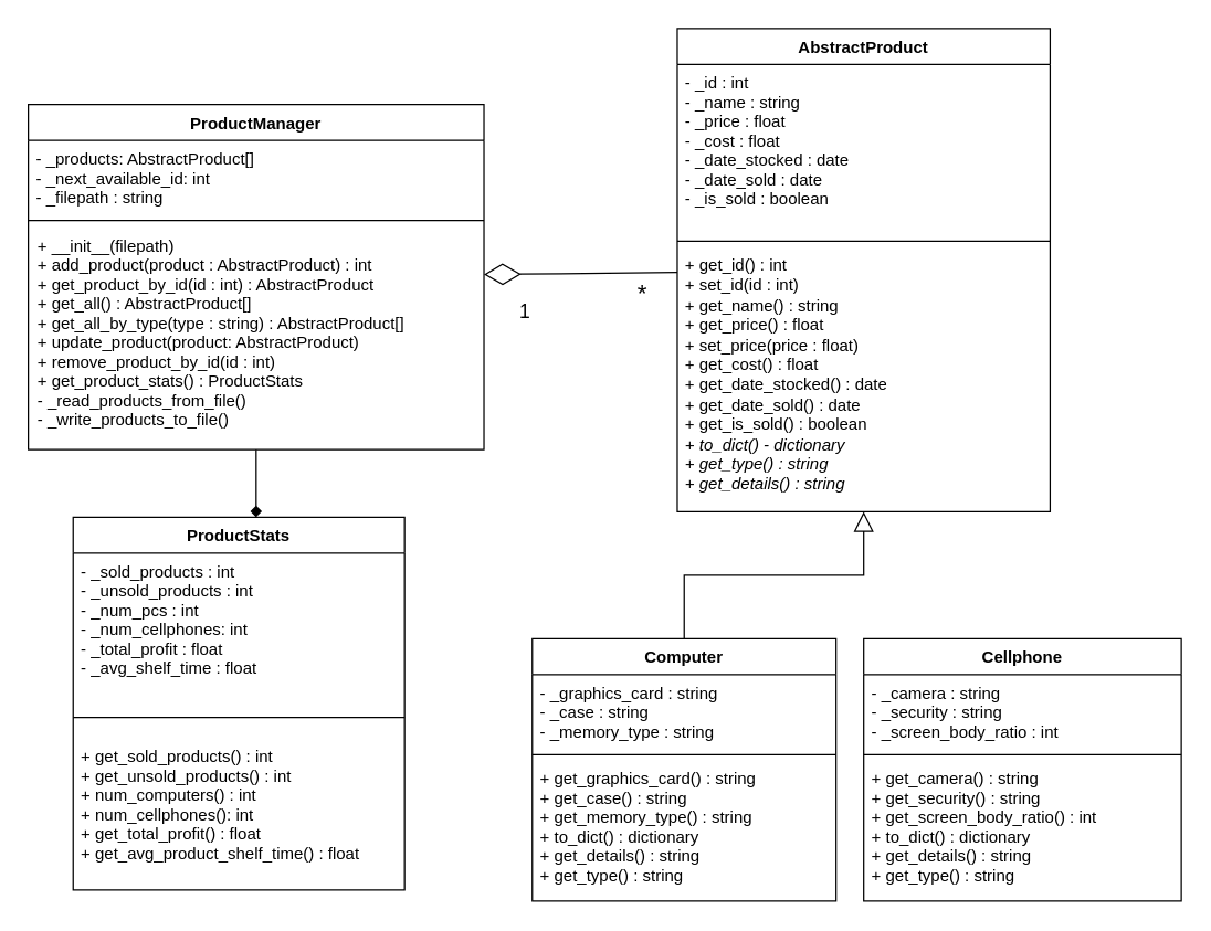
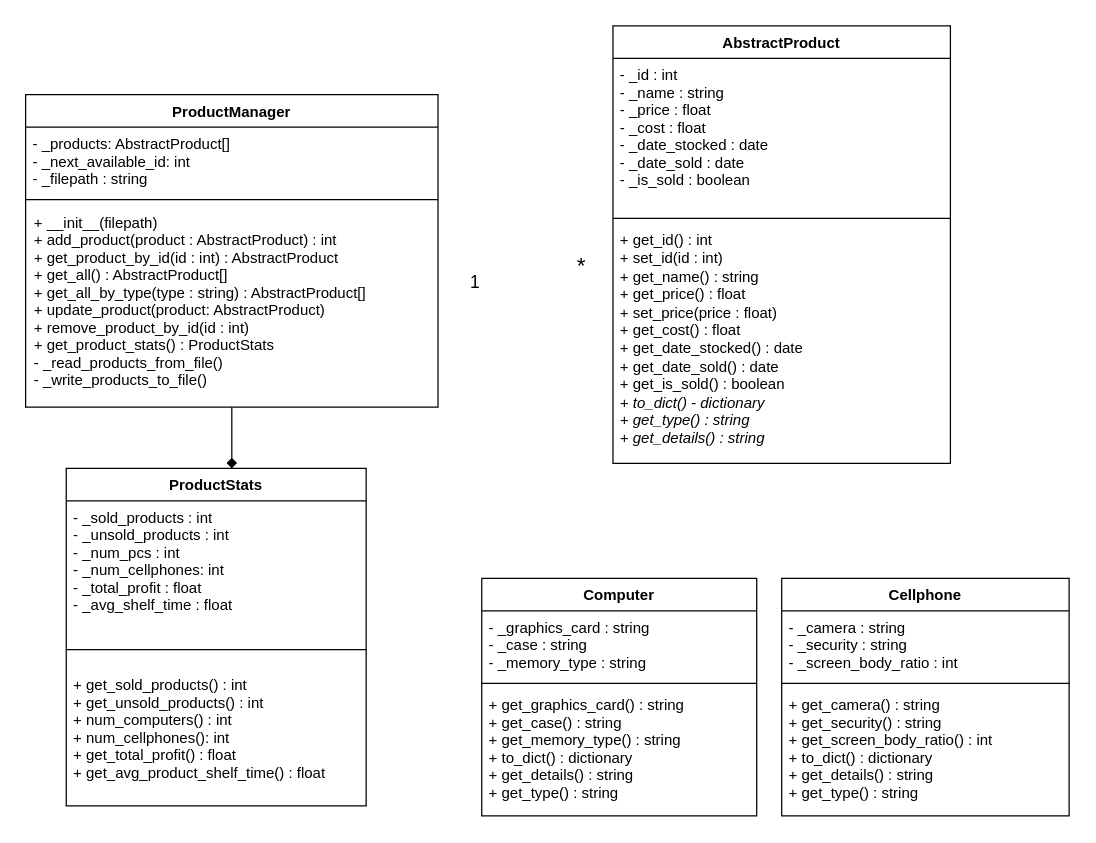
- <mxCell id="23" value="" style="endArrow=diamondThin;endFill=0;endSize=24;html=1;" parent="1" source="10" target="2" edge="1"><mxGeometry width="160" relative="1" as="geometry"><mxPoint x="360" y="202" as="sourcePoint" /><mxPoint x="520" y="202" as="targetPoint" /></mxGeometry></mxCell>
- <mxCell id="24" value="" style="endArrow=block;endFill=0;endSize=12;html=1;edgeStyle=orthogonalEdgeStyle;rounded=0;" parent="1" source="14" target="10" edge="1"><mxGeometry width="160" relative="1" as="geometry"><mxPoint x="320" y="482" as="sourcePoint" /><mxPoint x="480" y="482" as="targetPoint" /></mxGeometry></mxCell>
